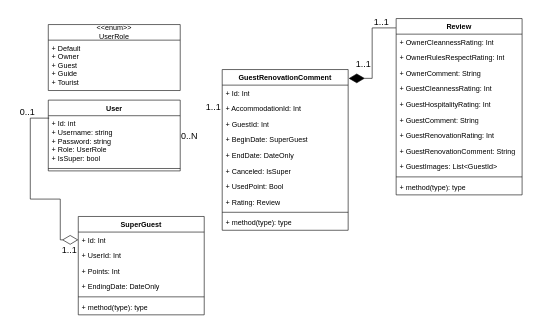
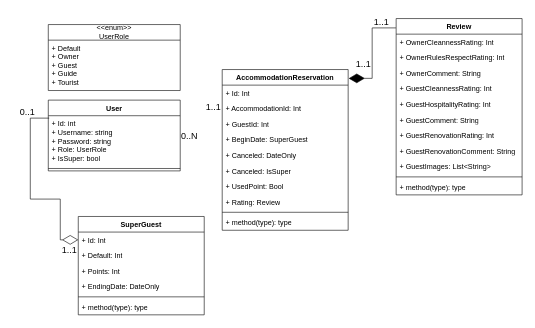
- <mxCell id="2" value="GuestRenovationComment&lt;div&gt;&lt;br&gt;&lt;/div&gt;" style="swimlane;fontStyle=1;align=center;verticalAlign=top;childLayout=stackLayout;horizontal=1;startSize=26;horizontalStack=0;resizeParent=1;resizeParentMax=0;resizeLast=0;collapsible=1;marginBottom=0;whiteSpace=wrap;html=1;" vertex="1" parent="1"><mxGeometry x="370" y="115" width="210" height="268" as="geometry" /></mxCell>
+ <mxCell id="2" value="AccommodationReservation&lt;div&gt;&lt;br&gt;&lt;/div&gt;" style="swimlane;fontStyle=1;align=center;verticalAlign=top;childLayout=stackLayout;horizontal=1;startSize=26;horizontalStack=0;resizeParent=1;resizeParentMax=0;resizeLast=0;collapsible=1;marginBottom=0;whiteSpace=wrap;html=1;" vertex="1" parent="1"><mxGeometry x="370" y="115" width="210" height="268" as="geometry" /></mxCell>
- <mxCell id="7" value="+ EndDate: DateOnly" style="text;strokeColor=none;fillColor=none;align=left;verticalAlign=top;spacingLeft=4;spacingRight=4;overflow=hidden;rotatable=0;points=[[0,0.5],[1,0.5]];portConstraint=eastwest;whiteSpace=wrap;html=1;" vertex="1" parent="2"><mxGeometry y="130" width="210" height="26" as="geometry" /></mxCell>
+ <mxCell id="7" value="+ Canceled: DateOnly" style="text;strokeColor=none;fillColor=none;align=left;verticalAlign=top;spacingLeft=4;spacingRight=4;overflow=hidden;rotatable=0;points=[[0,0.5],[1,0.5]];portConstraint=eastwest;whiteSpace=wrap;html=1;" vertex="1" parent="2"><mxGeometry y="130" width="210" height="26" as="geometry" /></mxCell>
- <mxCell id="22" value="+ GuestImages: List&amp;lt;GuestId&amp;gt;" style="text;strokeColor=none;fillColor=none;align=left;verticalAlign=top;spacingLeft=4;spacingRight=4;overflow=hidden;rotatable=0;points=[[0,0.5],[1,0.5]];portConstraint=eastwest;whiteSpace=wrap;html=1;" vertex="1" parent="13"><mxGeometry y="234" width="210" height="26" as="geometry" /></mxCell>
+ <mxCell id="22" value="+ GuestImages: List&amp;lt;String&amp;gt;" style="text;strokeColor=none;fillColor=none;align=left;verticalAlign=top;spacingLeft=4;spacingRight=4;overflow=hidden;rotatable=0;points=[[0,0.5],[1,0.5]];portConstraint=eastwest;whiteSpace=wrap;html=1;" vertex="1" parent="13"><mxGeometry y="234" width="210" height="26" as="geometry" /></mxCell>
- <mxCell id="37" value="+ UserId: Int" style="text;strokeColor=none;fillColor=none;align=left;verticalAlign=top;spacingLeft=4;spacingRight=4;overflow=hidden;rotatable=0;points=[[0,0.5],[1,0.5]];portConstraint=eastwest;whiteSpace=wrap;html=1;" vertex="1" parent="35"><mxGeometry y="52" width="210" height="26" as="geometry" /></mxCell>
+ <mxCell id="37" value="+ Default: Int" style="text;strokeColor=none;fillColor=none;align=left;verticalAlign=top;spacingLeft=4;spacingRight=4;overflow=hidden;rotatable=0;points=[[0,0.5],[1,0.5]];portConstraint=eastwest;whiteSpace=wrap;html=1;" vertex="1" parent="35"><mxGeometry y="52" width="210" height="26" as="geometry" /></mxCell>
